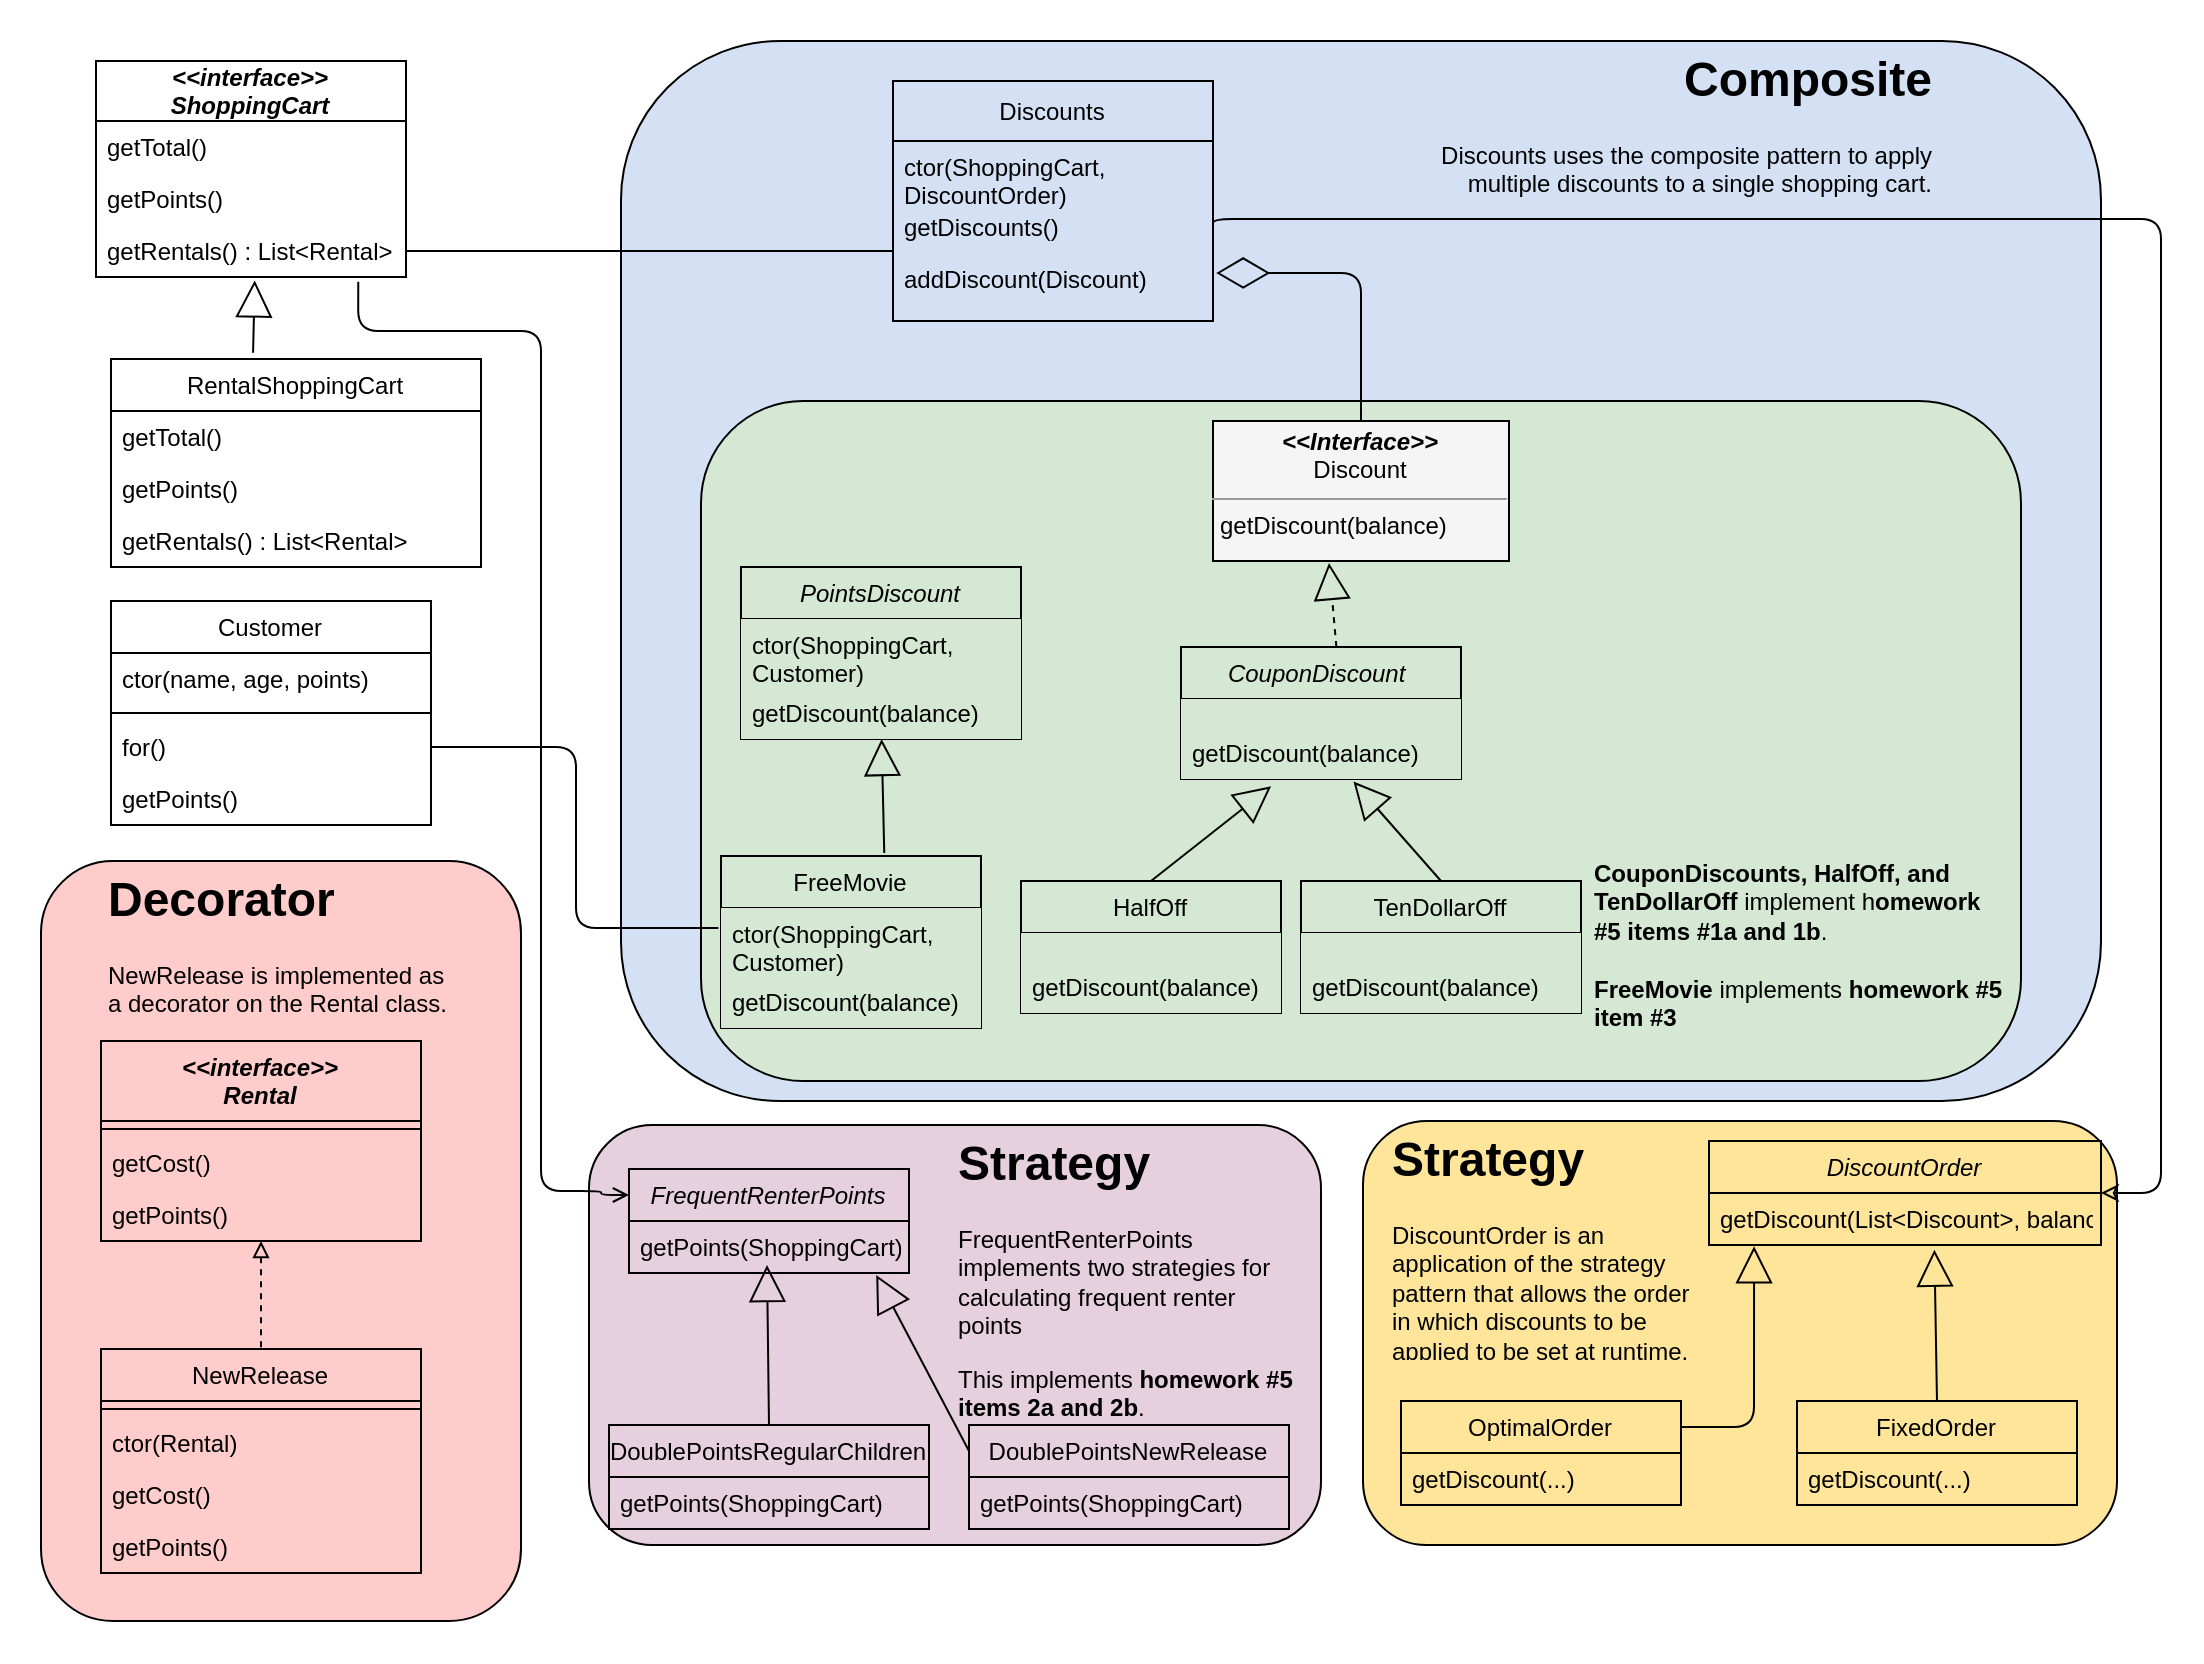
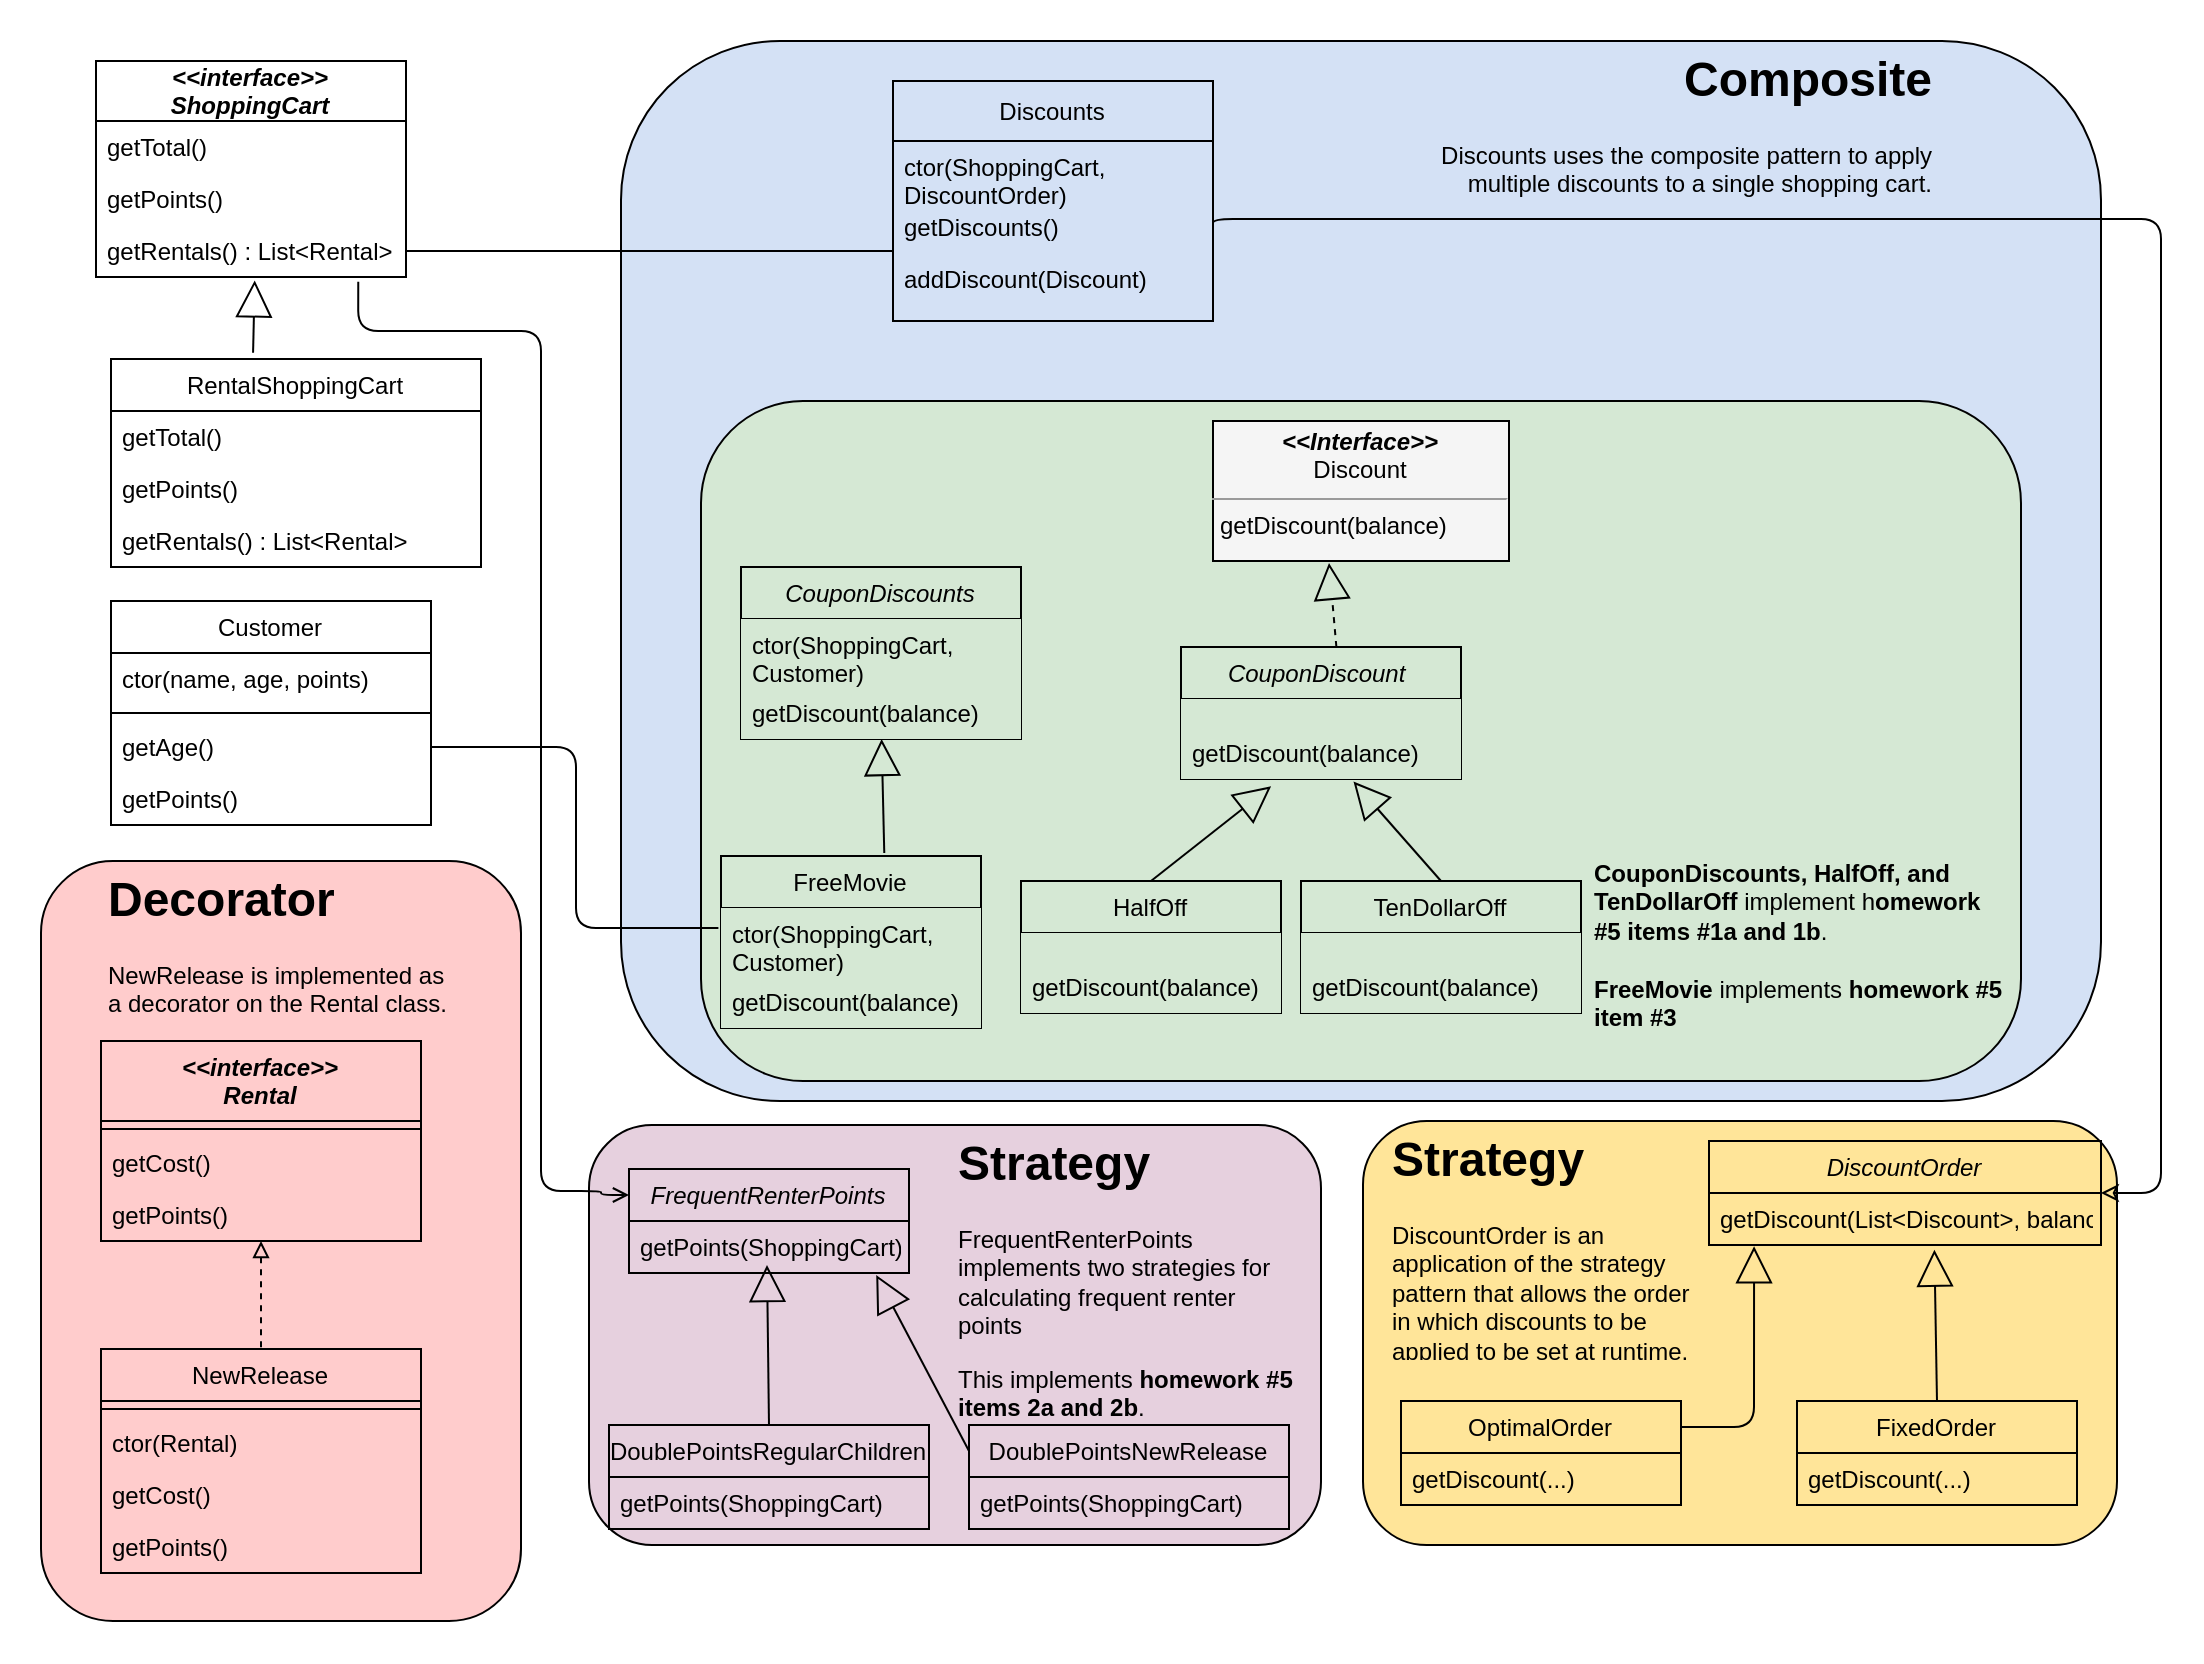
- <mxCell id="74" value="" style="endArrow=diamondThin;endFill=0;endSize=24;html=1;exitX=0.5;exitY=0;exitDx=0;exitDy=0;entryX=1.01;entryY=0.294;entryDx=0;entryDy=0;entryPerimeter=0;edgeStyle=orthogonalEdgeStyle;" parent="1" source="58" target="22" edge="1"><mxGeometry width="160" relative="1" as="geometry"><mxPoint x="450" y="170" as="sourcePoint" /><mxPoint x="600" y="170" as="targetPoint" /></mxGeometry></mxCell>
- <mxCell id="41" value="PointsDiscount" style="swimlane;fontStyle=2;childLayout=stackLayout;horizontal=1;startSize=26;fillColor=#D5E8D4;horizontalStack=0;resizeParent=1;resizeParentMax=0;resizeLast=0;collapsible=1;marginBottom=0;" parent="1" vertex="1"><mxGeometry x="370" y="283" width="140" height="86" as="geometry" /></mxCell>
+ <mxCell id="41" value="CouponDiscounts" style="swimlane;fontStyle=2;childLayout=stackLayout;horizontal=1;startSize=26;fillColor=#D5E8D4;horizontalStack=0;resizeParent=1;resizeParentMax=0;resizeLast=0;collapsible=1;marginBottom=0;" parent="1" vertex="1"><mxGeometry x="370" y="283" width="140" height="86" as="geometry" /></mxCell>
- <mxCell id="78" value="for()" style="text;strokeColor=none;fillColor=none;align=left;verticalAlign=top;spacingLeft=4;spacingRight=4;overflow=hidden;rotatable=0;points=[[0,0.5],[1,0.5]];portConstraint=eastwest;" parent="75" vertex="1"><mxGeometry y="60" width="160" height="26" as="geometry" /></mxCell>
+ <mxCell id="78" value="getAge()" style="text;strokeColor=none;fillColor=none;align=left;verticalAlign=top;spacingLeft=4;spacingRight=4;overflow=hidden;rotatable=0;points=[[0,0.5],[1,0.5]];portConstraint=eastwest;" parent="75" vertex="1"><mxGeometry y="60" width="160" height="26" as="geometry" /></mxCell>
